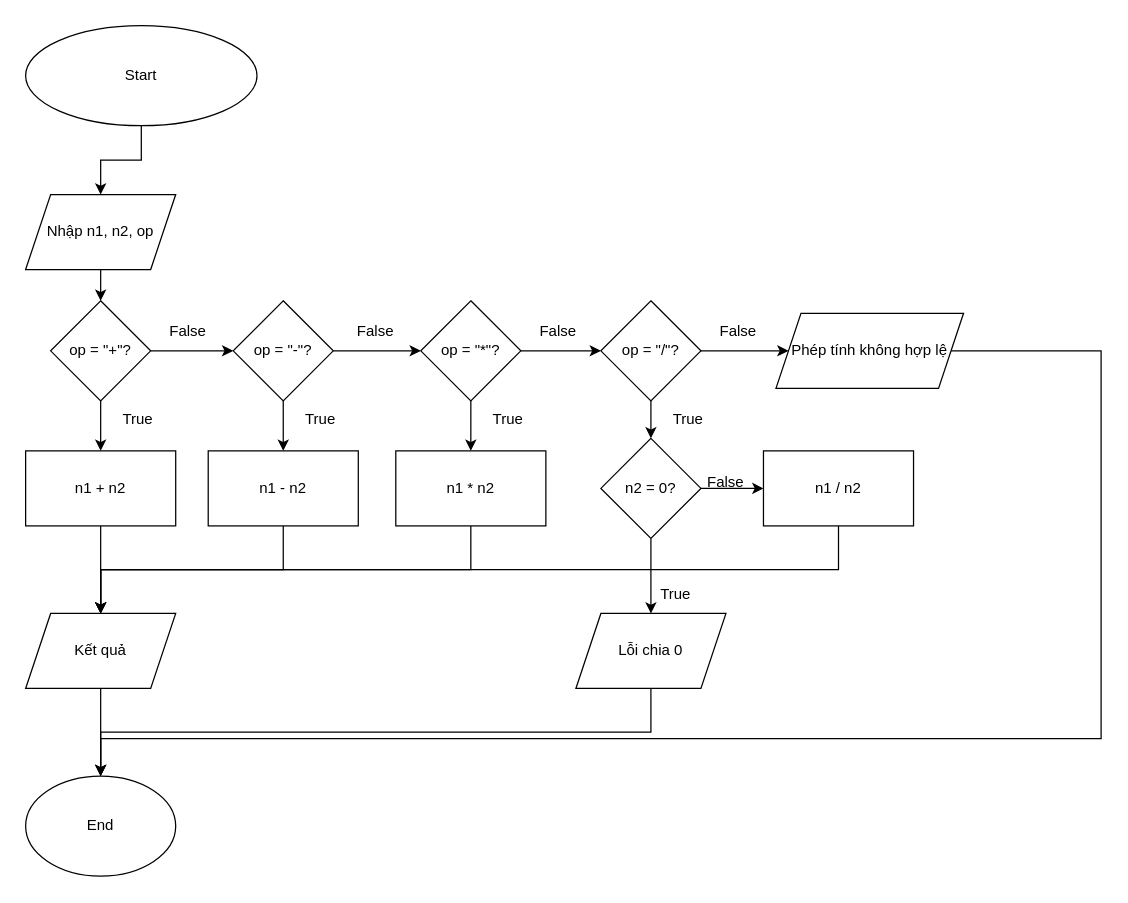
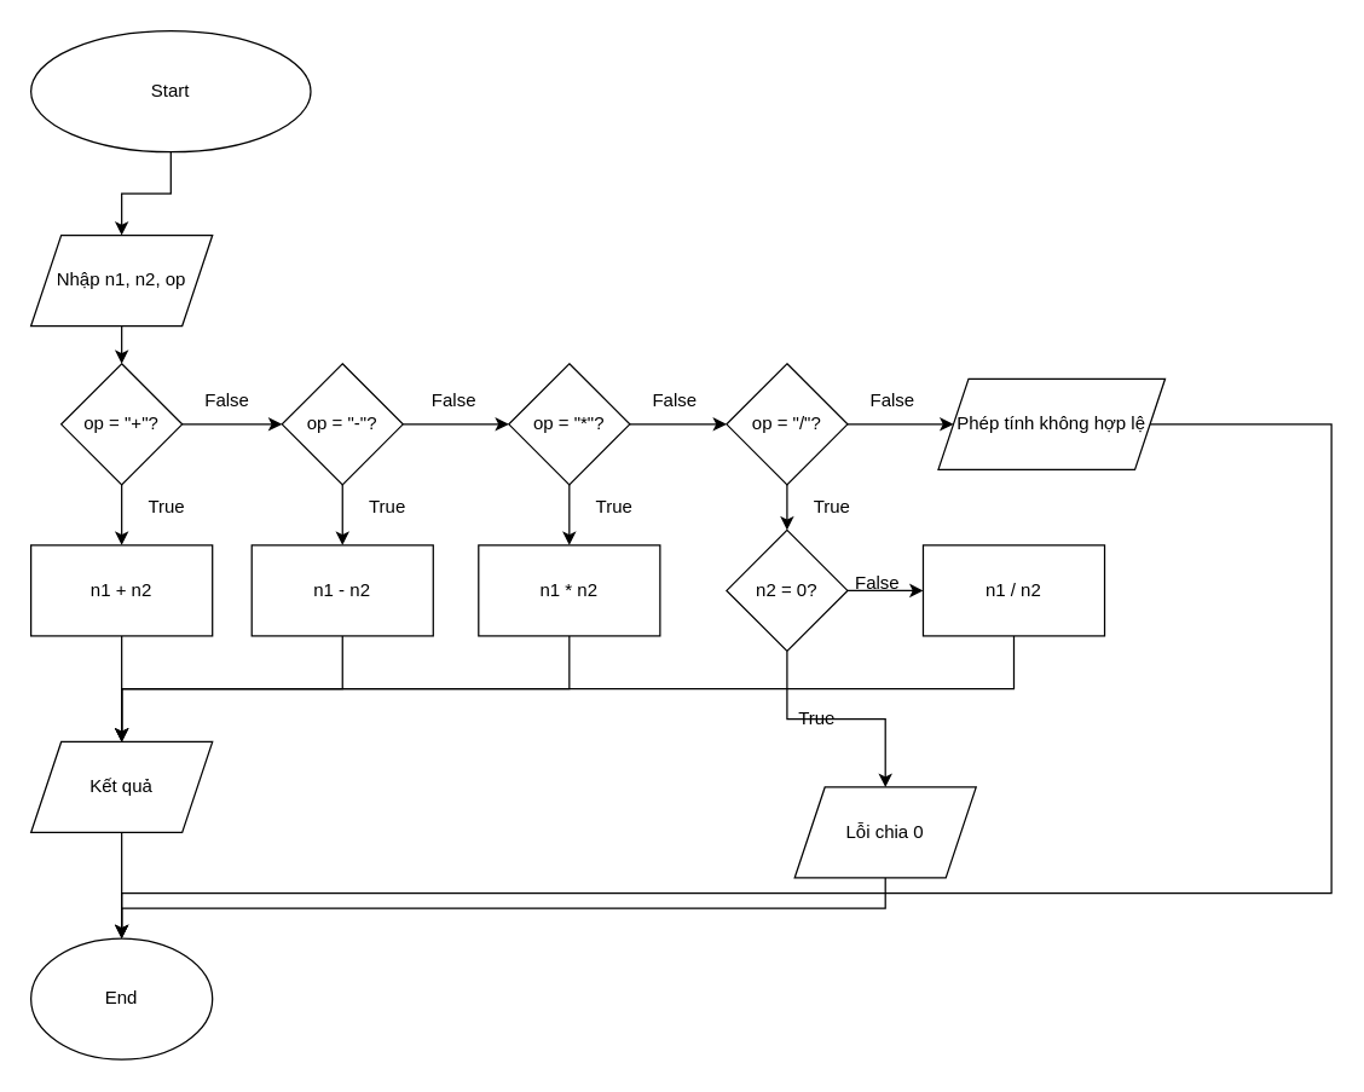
- <mxCell id="28" value="Lỗi chia 0" style="shape=parallelogram;perimeter=parallelogramPerimeter;whiteSpace=wrap;html=1;fixedSize=1;" vertex="1" parent="1"><mxGeometry x="460" y="490" width="120" height="60" as="geometry" /></mxCell>
+ <mxCell id="28" value="Lỗi chia 0" style="shape=parallelogram;perimeter=parallelogramPerimeter;whiteSpace=wrap;html=1;fixedSize=1;" vertex="1" parent="1"><mxGeometry x="525" y="520" width="120" height="60" as="geometry" /></mxCell>
